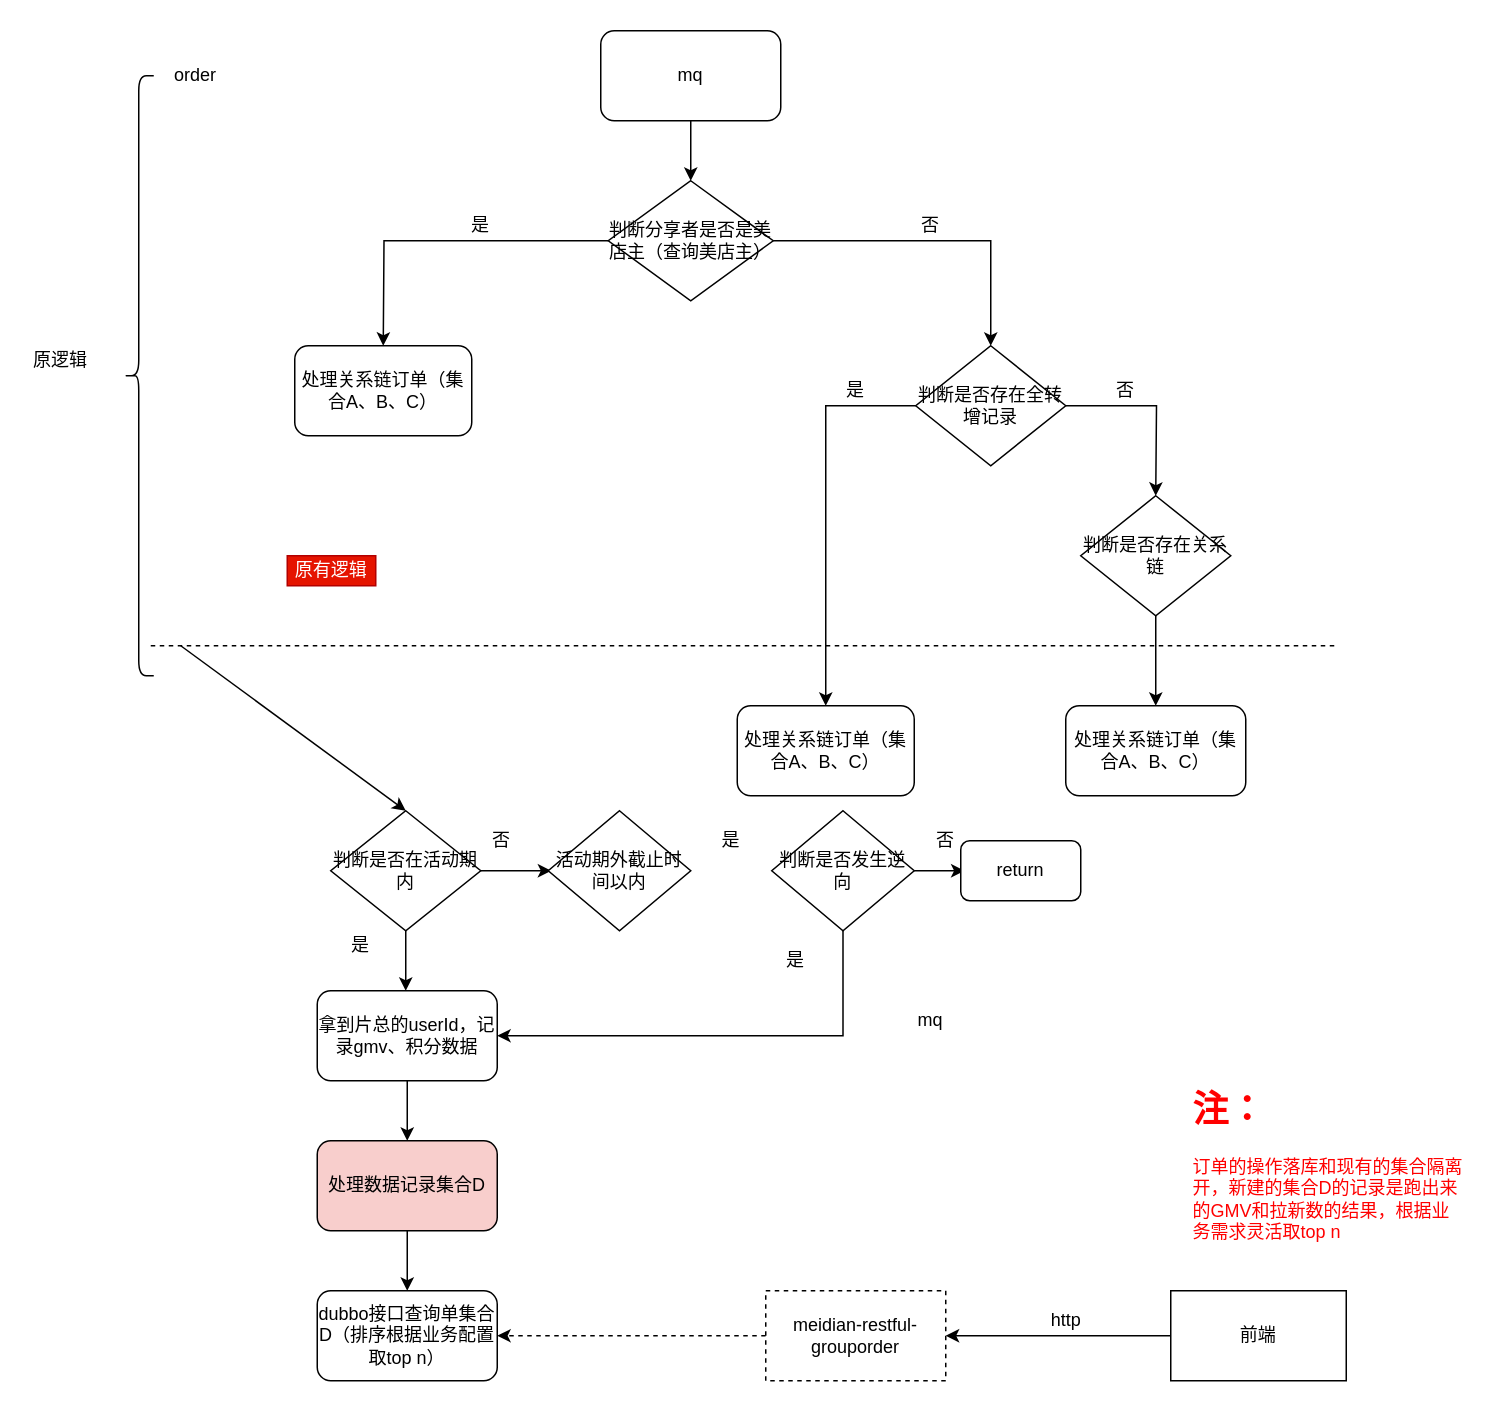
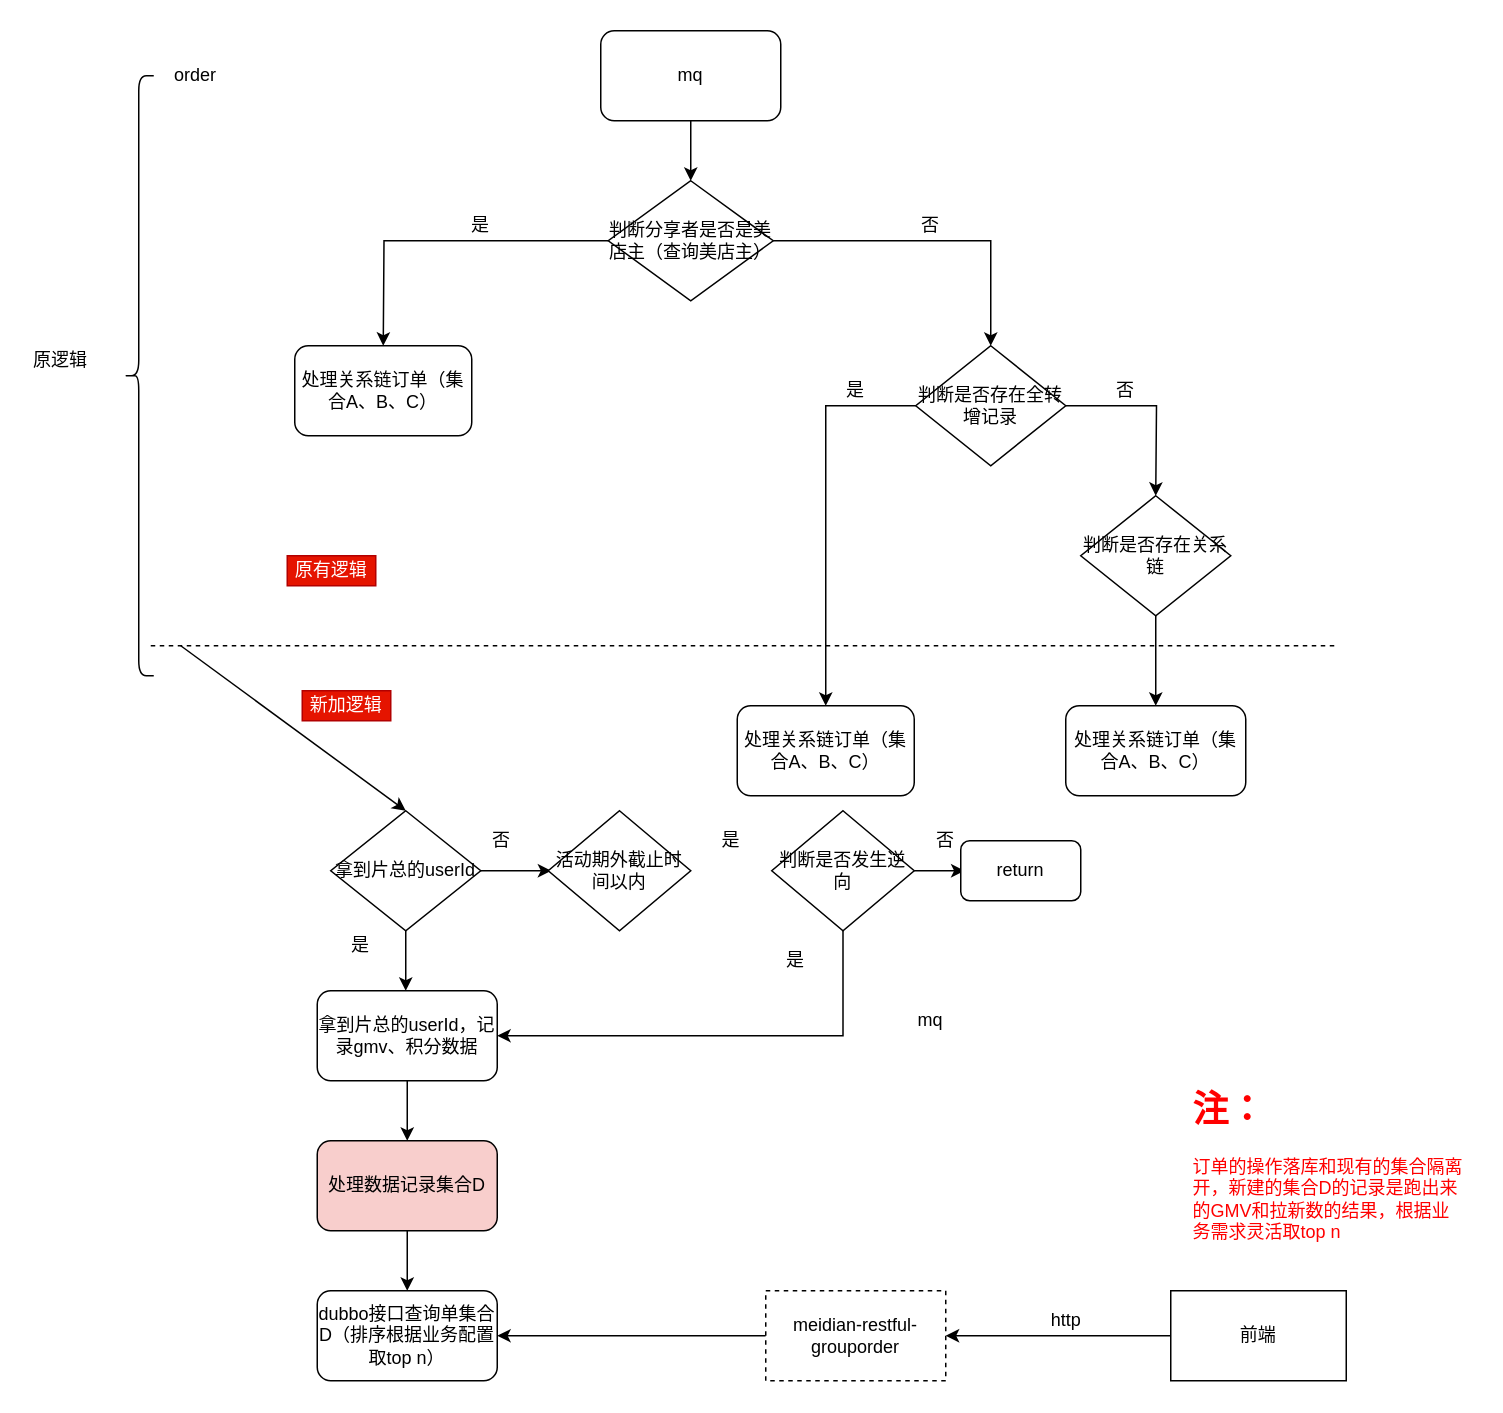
+ <mxCell id="50" value="新加逻辑" style="text;html=1;strokeColor=#B20000;fillColor=#e51400;align=center;verticalAlign=middle;whiteSpace=wrap;rounded=0;fontColor=#ffffff;" parent="1" vertex="1"><mxGeometry x="201" y="460" width="59" height="20" as="geometry" /></mxCell>
- <mxCell id="24" value="判断是否在活动期内" style="rhombus;whiteSpace=wrap;html=1;" parent="1" vertex="1"><mxGeometry x="220" y="540" width="100" height="80" as="geometry" /></mxCell>
+ <mxCell id="24" value="拿到片总的userId" style="rhombus;whiteSpace=wrap;html=1;" parent="1" vertex="1"><mxGeometry x="220" y="540" width="100" height="80" as="geometry" /></mxCell>
- <mxCell id="34" style="edgeStyle=orthogonalEdgeStyle;rounded=0;orthogonalLoop=1;jettySize=auto;html=1;entryX=1;entryY=0.5;entryDx=0;entryDy=0;dashed=1;" parent="1" source="35" target="31" edge="1"><mxGeometry relative="1" as="geometry" /></mxCell>
+ <mxCell id="34" style="edgeStyle=orthogonalEdgeStyle;rounded=0;orthogonalLoop=1;jettySize=auto;html=1;entryX=1;entryY=0.5;entryDx=0;entryDy=0;" parent="1" source="35" target="31" edge="1"><mxGeometry relative="1" as="geometry" /></mxCell>
